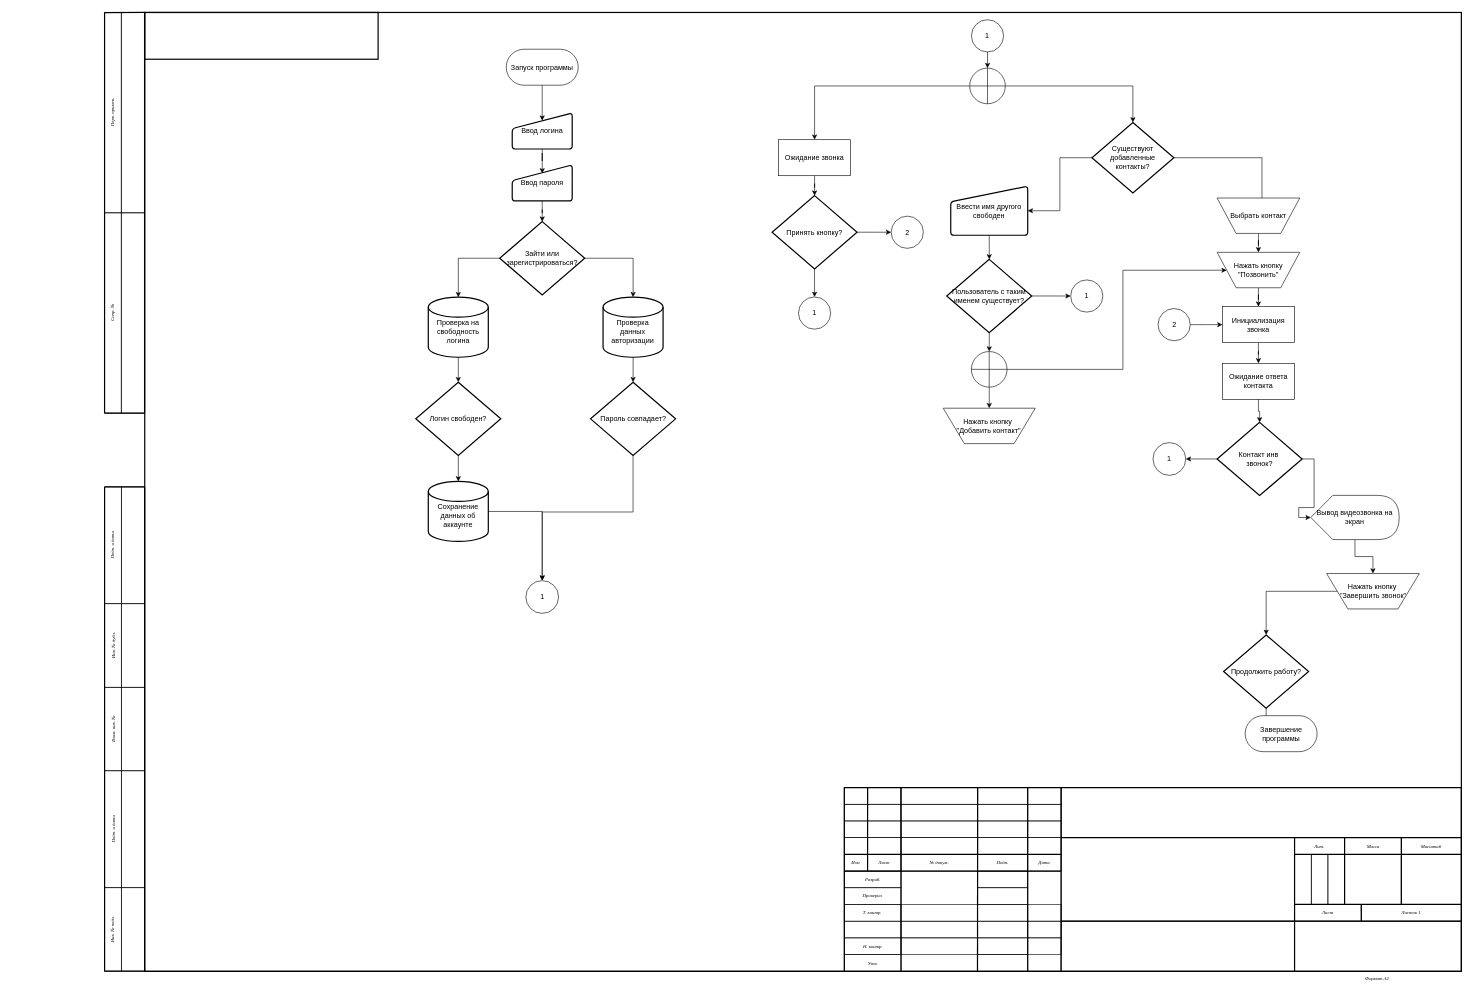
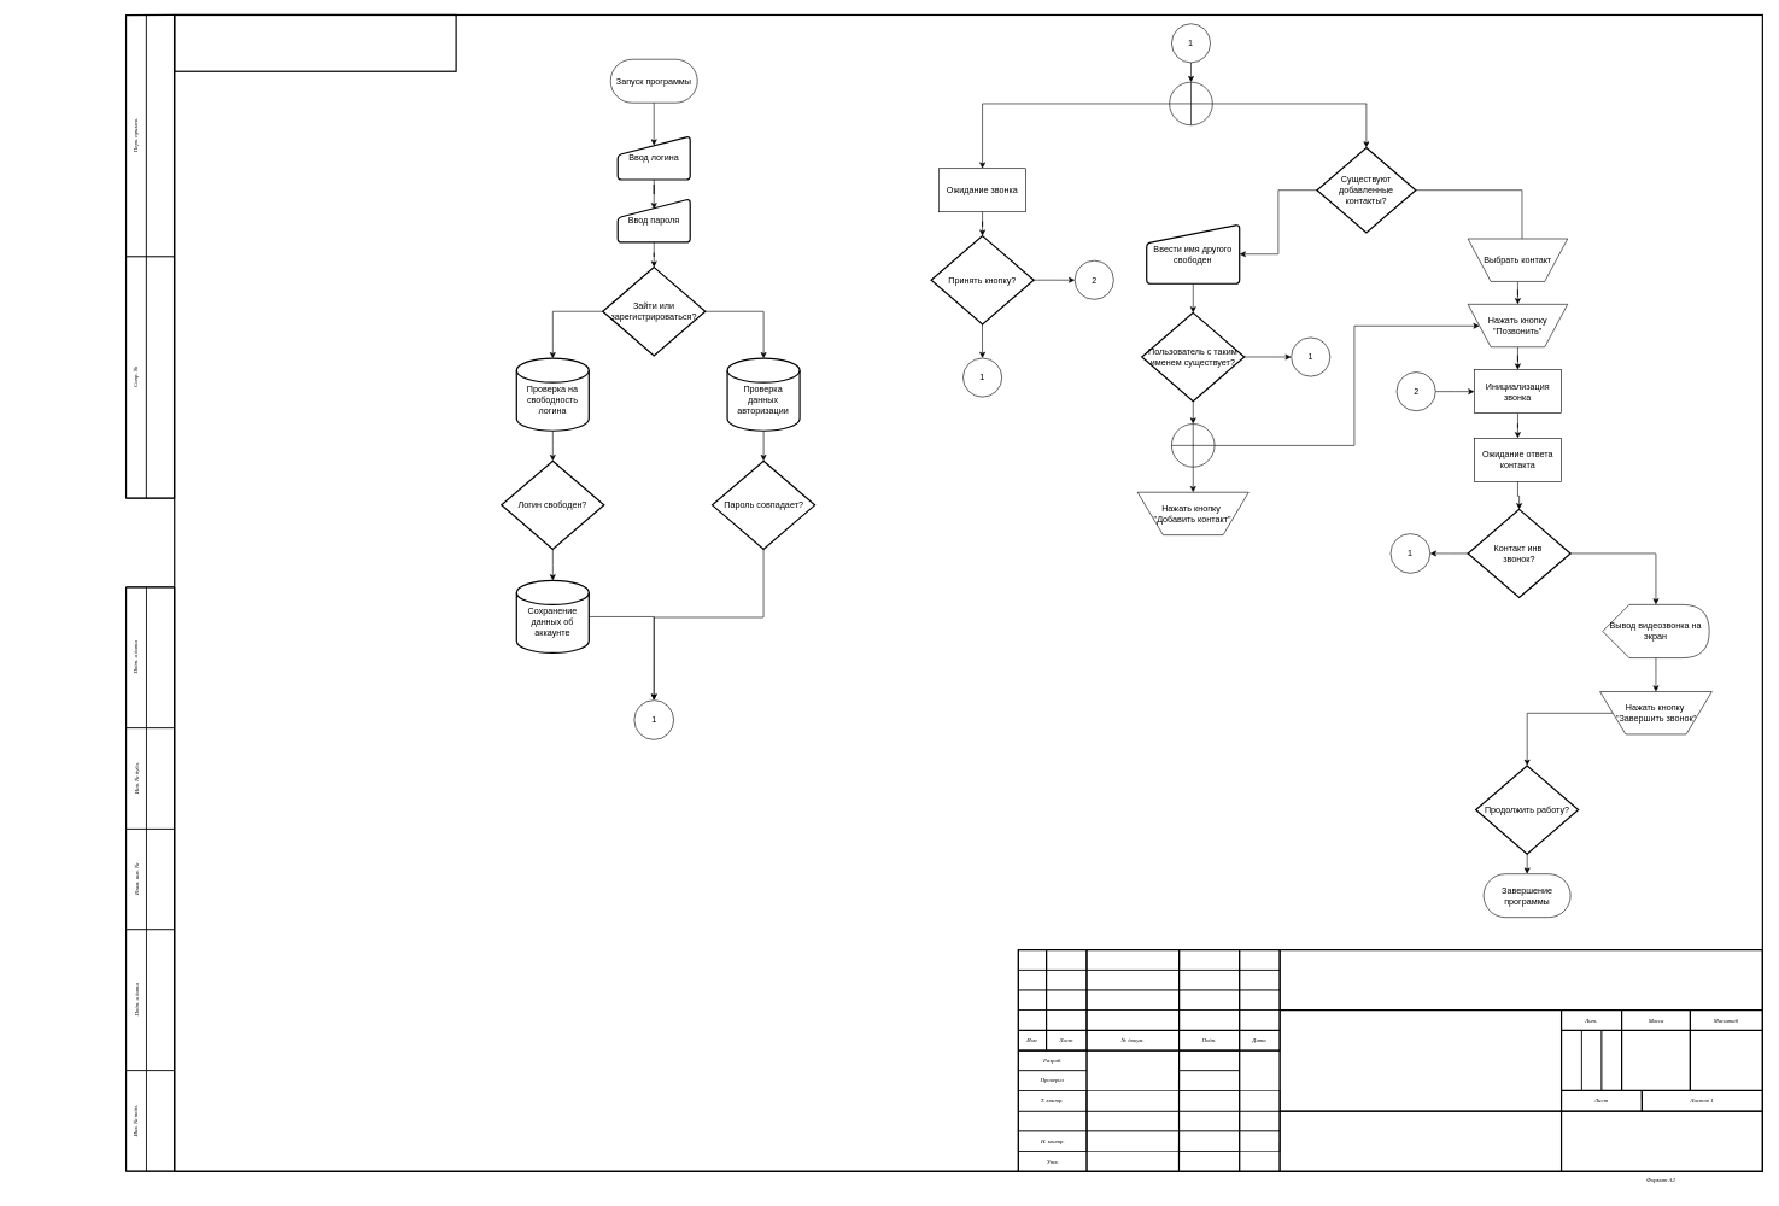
- <mxCell id="141" value="Вывод видеозвонка на экран" style="shape=display;whiteSpace=wrap;html=1;" parent="1" vertex="1"><mxGeometry x="2184.1" y="825.28" width="147.43" height="73.72" as="geometry" /></mxCell>
+ <mxCell id="141" value="Вывод видеозвонка на экран" style="shape=display;whiteSpace=wrap;html=1;" parent="1" vertex="1"><mxGeometry x="2214.1" y="835.28" width="147.43" height="73.72" as="geometry" /></mxCell>
- <mxCell id="146" value="Завершение программы" style="rounded=1;whiteSpace=wrap;html=1;arcSize=50;" parent="1" vertex="1"><mxGeometry x="2074.727" y="1192.537" width="120" height="60" as="geometry" /></mxCell>
+ <mxCell id="146" value="Завершение программы" style="rounded=1;whiteSpace=wrap;html=1;arcSize=50;" parent="1" vertex="1"><mxGeometry x="2049.727" y="1207.537" width="120" height="60" as="geometry" /></mxCell>
